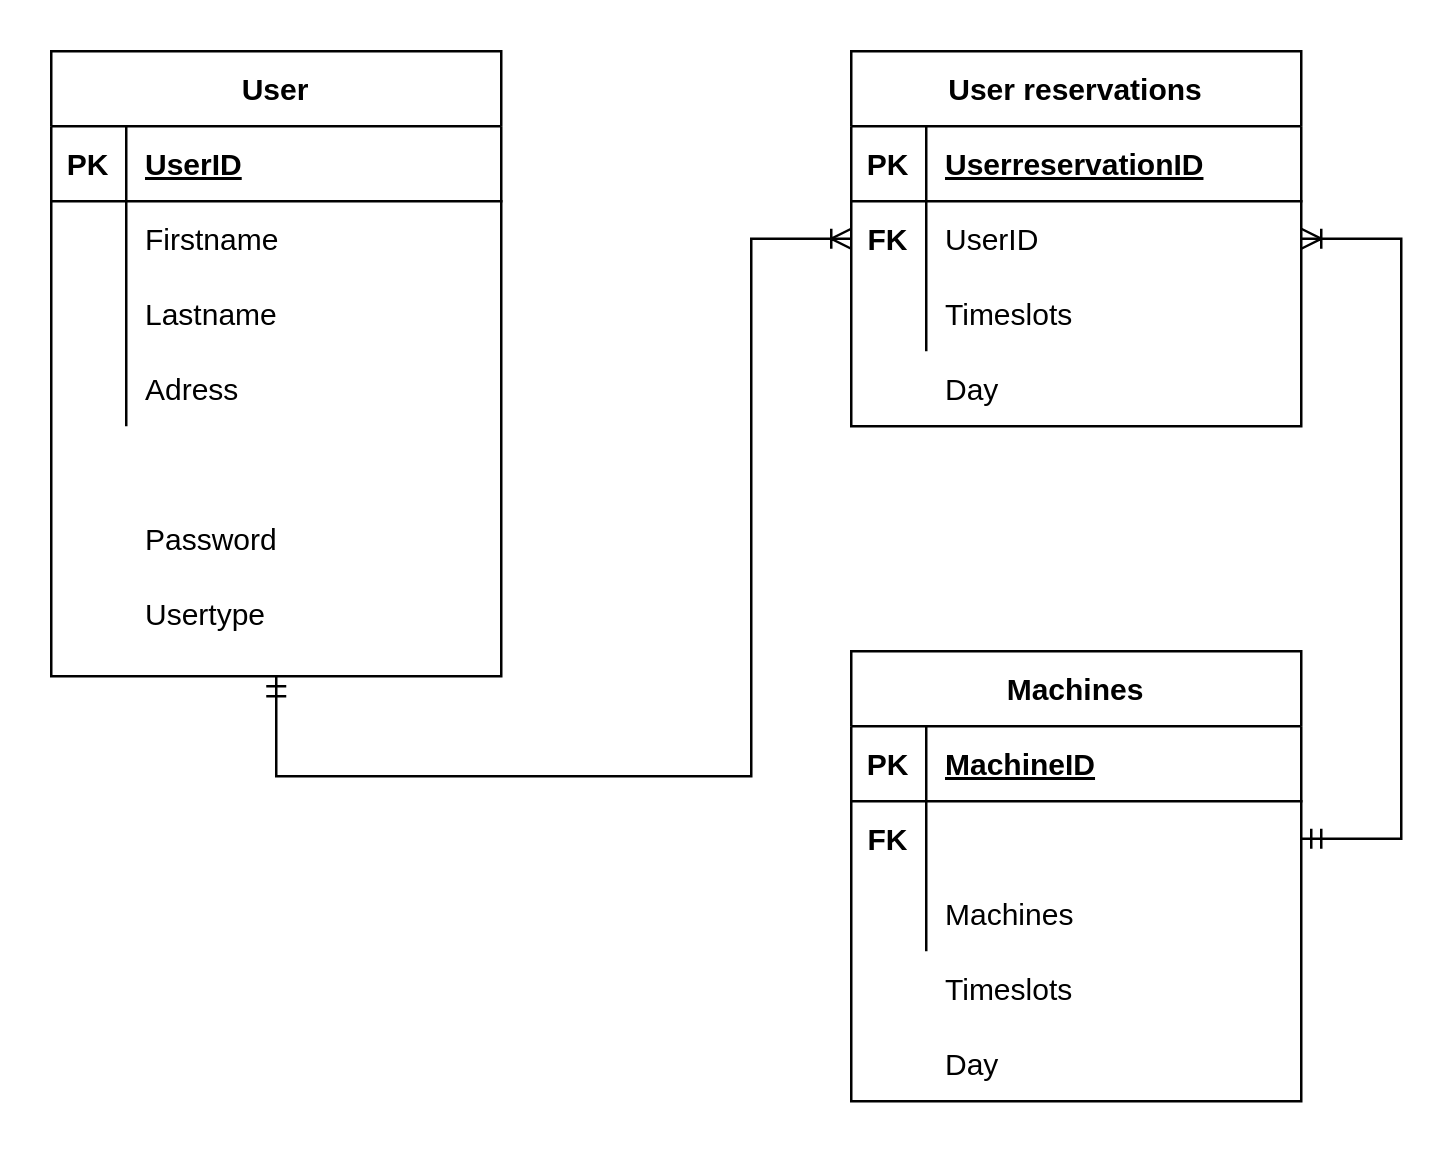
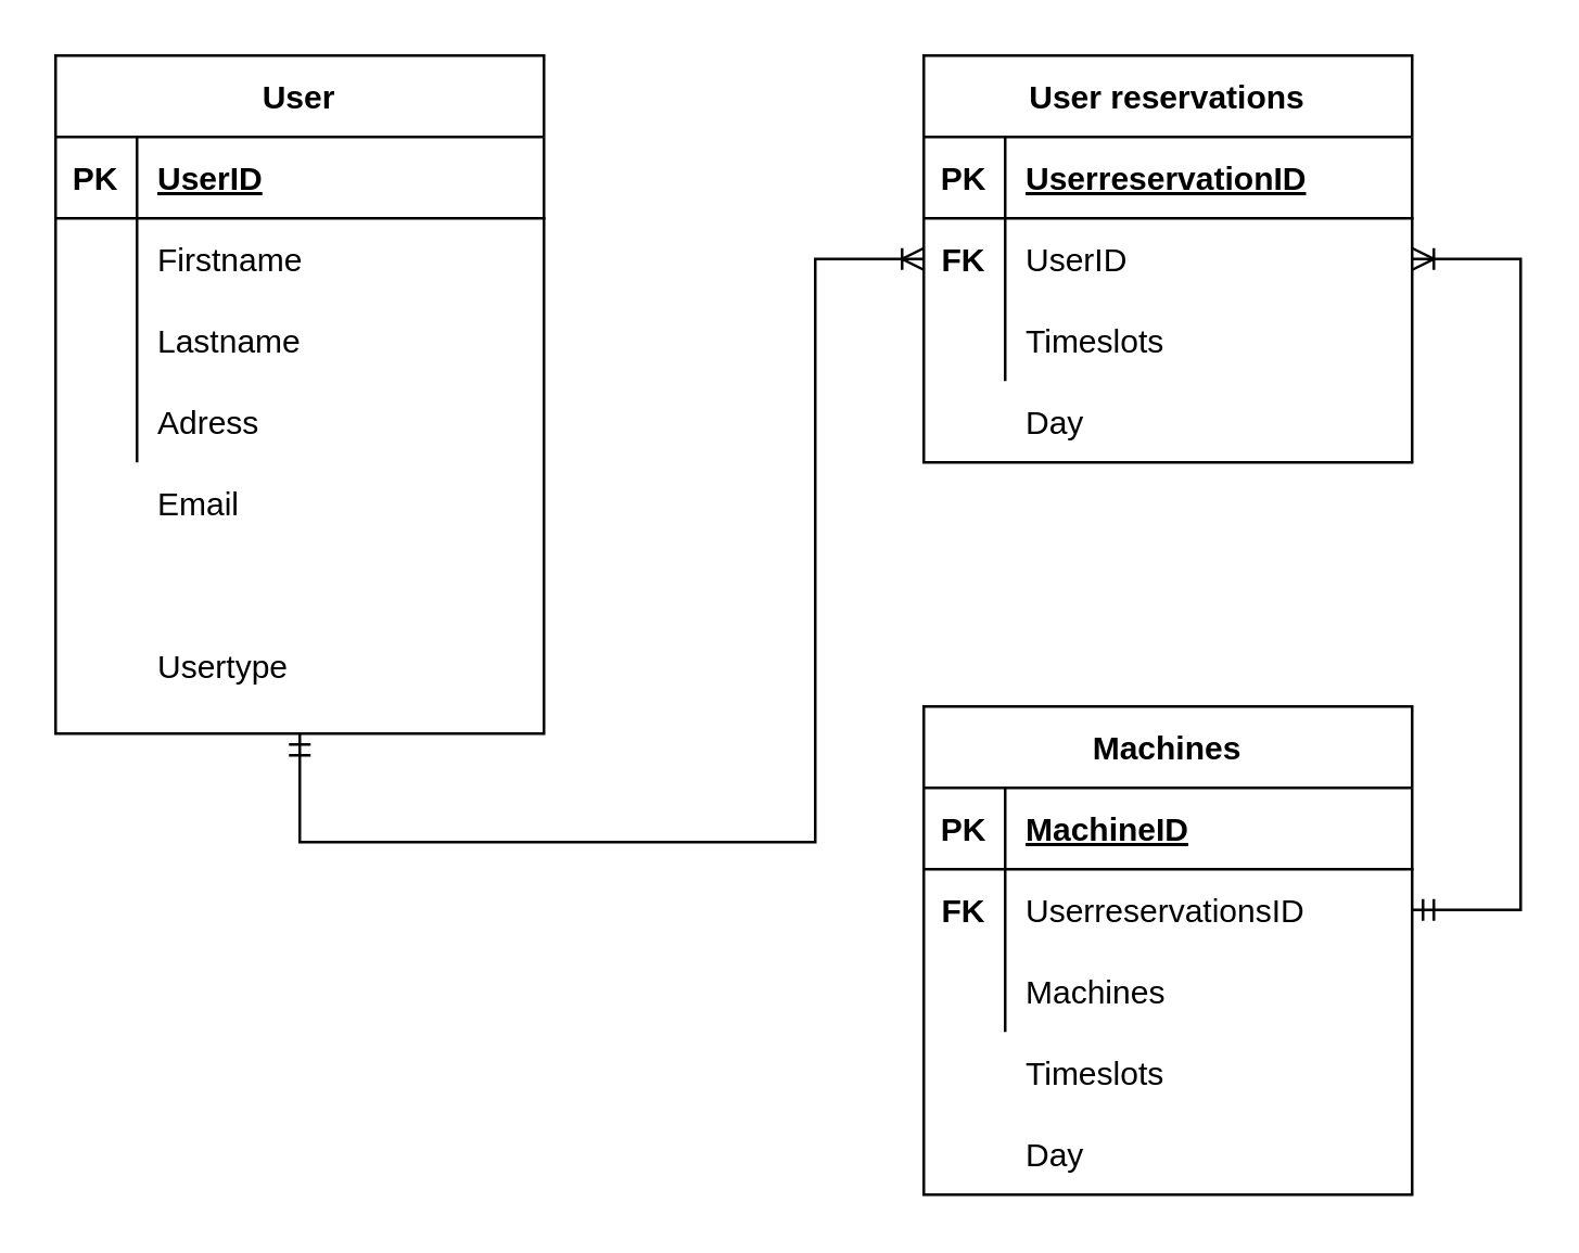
+ <mxCell id="35" value="Email" style="shape=partialRectangle;connectable=0;fillColor=none;top=0;left=0;bottom=0;right=0;align=left;spacingLeft=6;overflow=hidden;" parent="1" vertex="1"><mxGeometry x="50" y="170" width="150" height="30" as="geometry"><mxRectangle width="150" height="30" as="alternateBounds" /></mxGeometry></mxCell>
- <mxCell id="36" value="Password" style="shape=partialRectangle;connectable=0;fillColor=none;top=0;left=0;bottom=0;right=0;align=left;spacingLeft=6;overflow=hidden;" parent="1" vertex="1"><mxGeometry x="50" y="200" width="150" height="30" as="geometry"><mxRectangle width="150" height="30" as="alternateBounds" /></mxGeometry></mxCell>
+ <mxCell id="42" value="UserreservationsID" style="shape=partialRectangle;connectable=0;fillColor=none;top=0;left=0;bottom=0;right=0;align=left;spacingLeft=6;overflow=hidden;" vertex="1" parent="1"><mxGeometry x="370" y="320" width="150" height="30" as="geometry"><mxRectangle width="150" height="30" as="alternateBounds" /></mxGeometry></mxCell>
